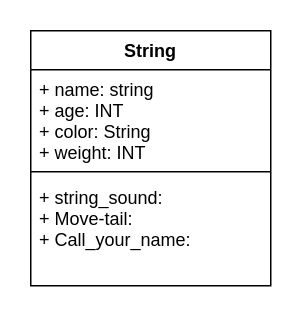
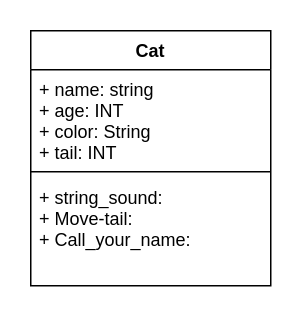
- <mxCell id="2" value="String" style="swimlane;fontStyle=1;align=center;verticalAlign=top;childLayout=stackLayout;horizontal=1;startSize=26;horizontalStack=0;resizeParent=1;resizeParentMax=0;resizeLast=0;collapsible=1;marginBottom=0;" vertex="1" parent="1"><mxGeometry x="20" y="20" width="160" height="170" as="geometry"><mxRectangle x="240" y="110" width="60" height="30" as="alternateBounds" /></mxGeometry></mxCell>
+ <mxCell id="2" value="Cat" style="swimlane;fontStyle=1;align=center;verticalAlign=top;childLayout=stackLayout;horizontal=1;startSize=26;horizontalStack=0;resizeParent=1;resizeParentMax=0;resizeLast=0;collapsible=1;marginBottom=0;" vertex="1" parent="1"><mxGeometry x="20" y="20" width="160" height="170" as="geometry"><mxRectangle x="240" y="110" width="60" height="30" as="alternateBounds" /></mxGeometry></mxCell>
- <mxCell id="3" value="+ name: string&#10;+ age: INT&#10;+ color: String&#10;+ weight: INT" style="text;strokeColor=none;fillColor=none;align=left;verticalAlign=top;spacingLeft=4;spacingRight=4;overflow=hidden;rotatable=0;points=[[0,0.5],[1,0.5]];portConstraint=eastwest;" vertex="1" parent="2"><mxGeometry y="26" width="160" height="64" as="geometry" /></mxCell>
+ <mxCell id="3" value="+ name: string&#10;+ age: INT&#10;+ color: String&#10;+ tail: INT" style="text;strokeColor=none;fillColor=none;align=left;verticalAlign=top;spacingLeft=4;spacingRight=4;overflow=hidden;rotatable=0;points=[[0,0.5],[1,0.5]];portConstraint=eastwest;" vertex="1" parent="2"><mxGeometry y="26" width="160" height="64" as="geometry" /></mxCell>
